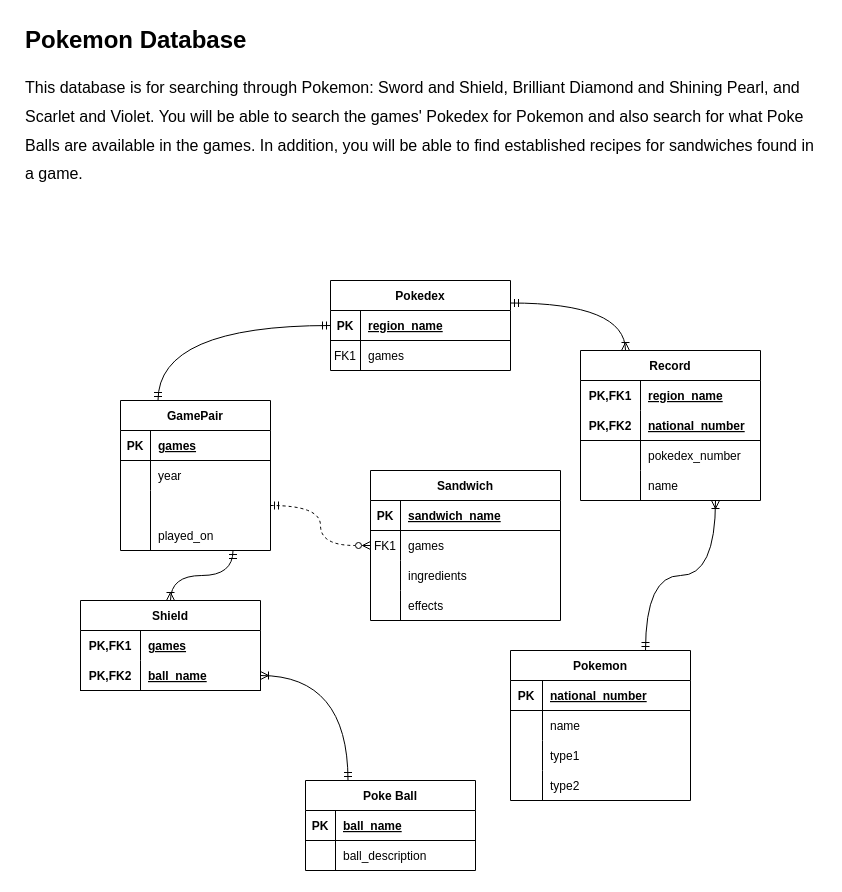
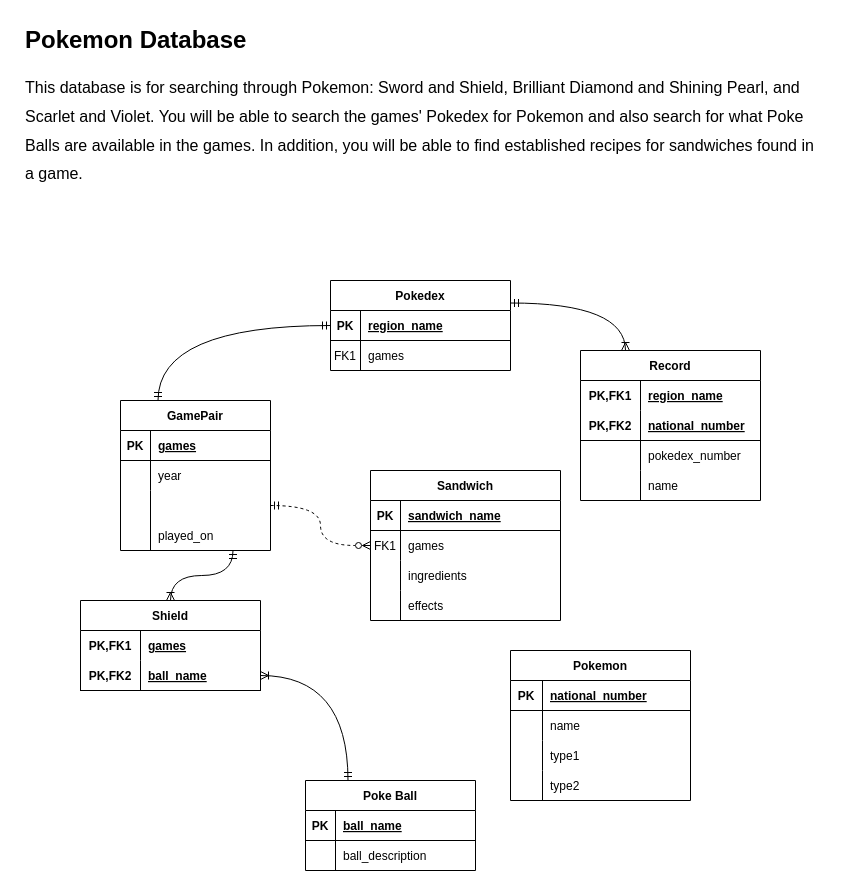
- <mxCell id="60" style="edgeStyle=orthogonalEdgeStyle;rounded=0;orthogonalLoop=1;jettySize=auto;html=1;exitX=0.75;exitY=1;exitDx=0;exitDy=0;entryX=0.75;entryY=0;entryDx=0;entryDy=0;endArrow=ERmandOne;endFill=0;curved=1;startArrow=ERoneToMany;startFill=0;" parent="1" source="61" target="2" edge="1"><mxGeometry relative="1" as="geometry" /></mxCell>
